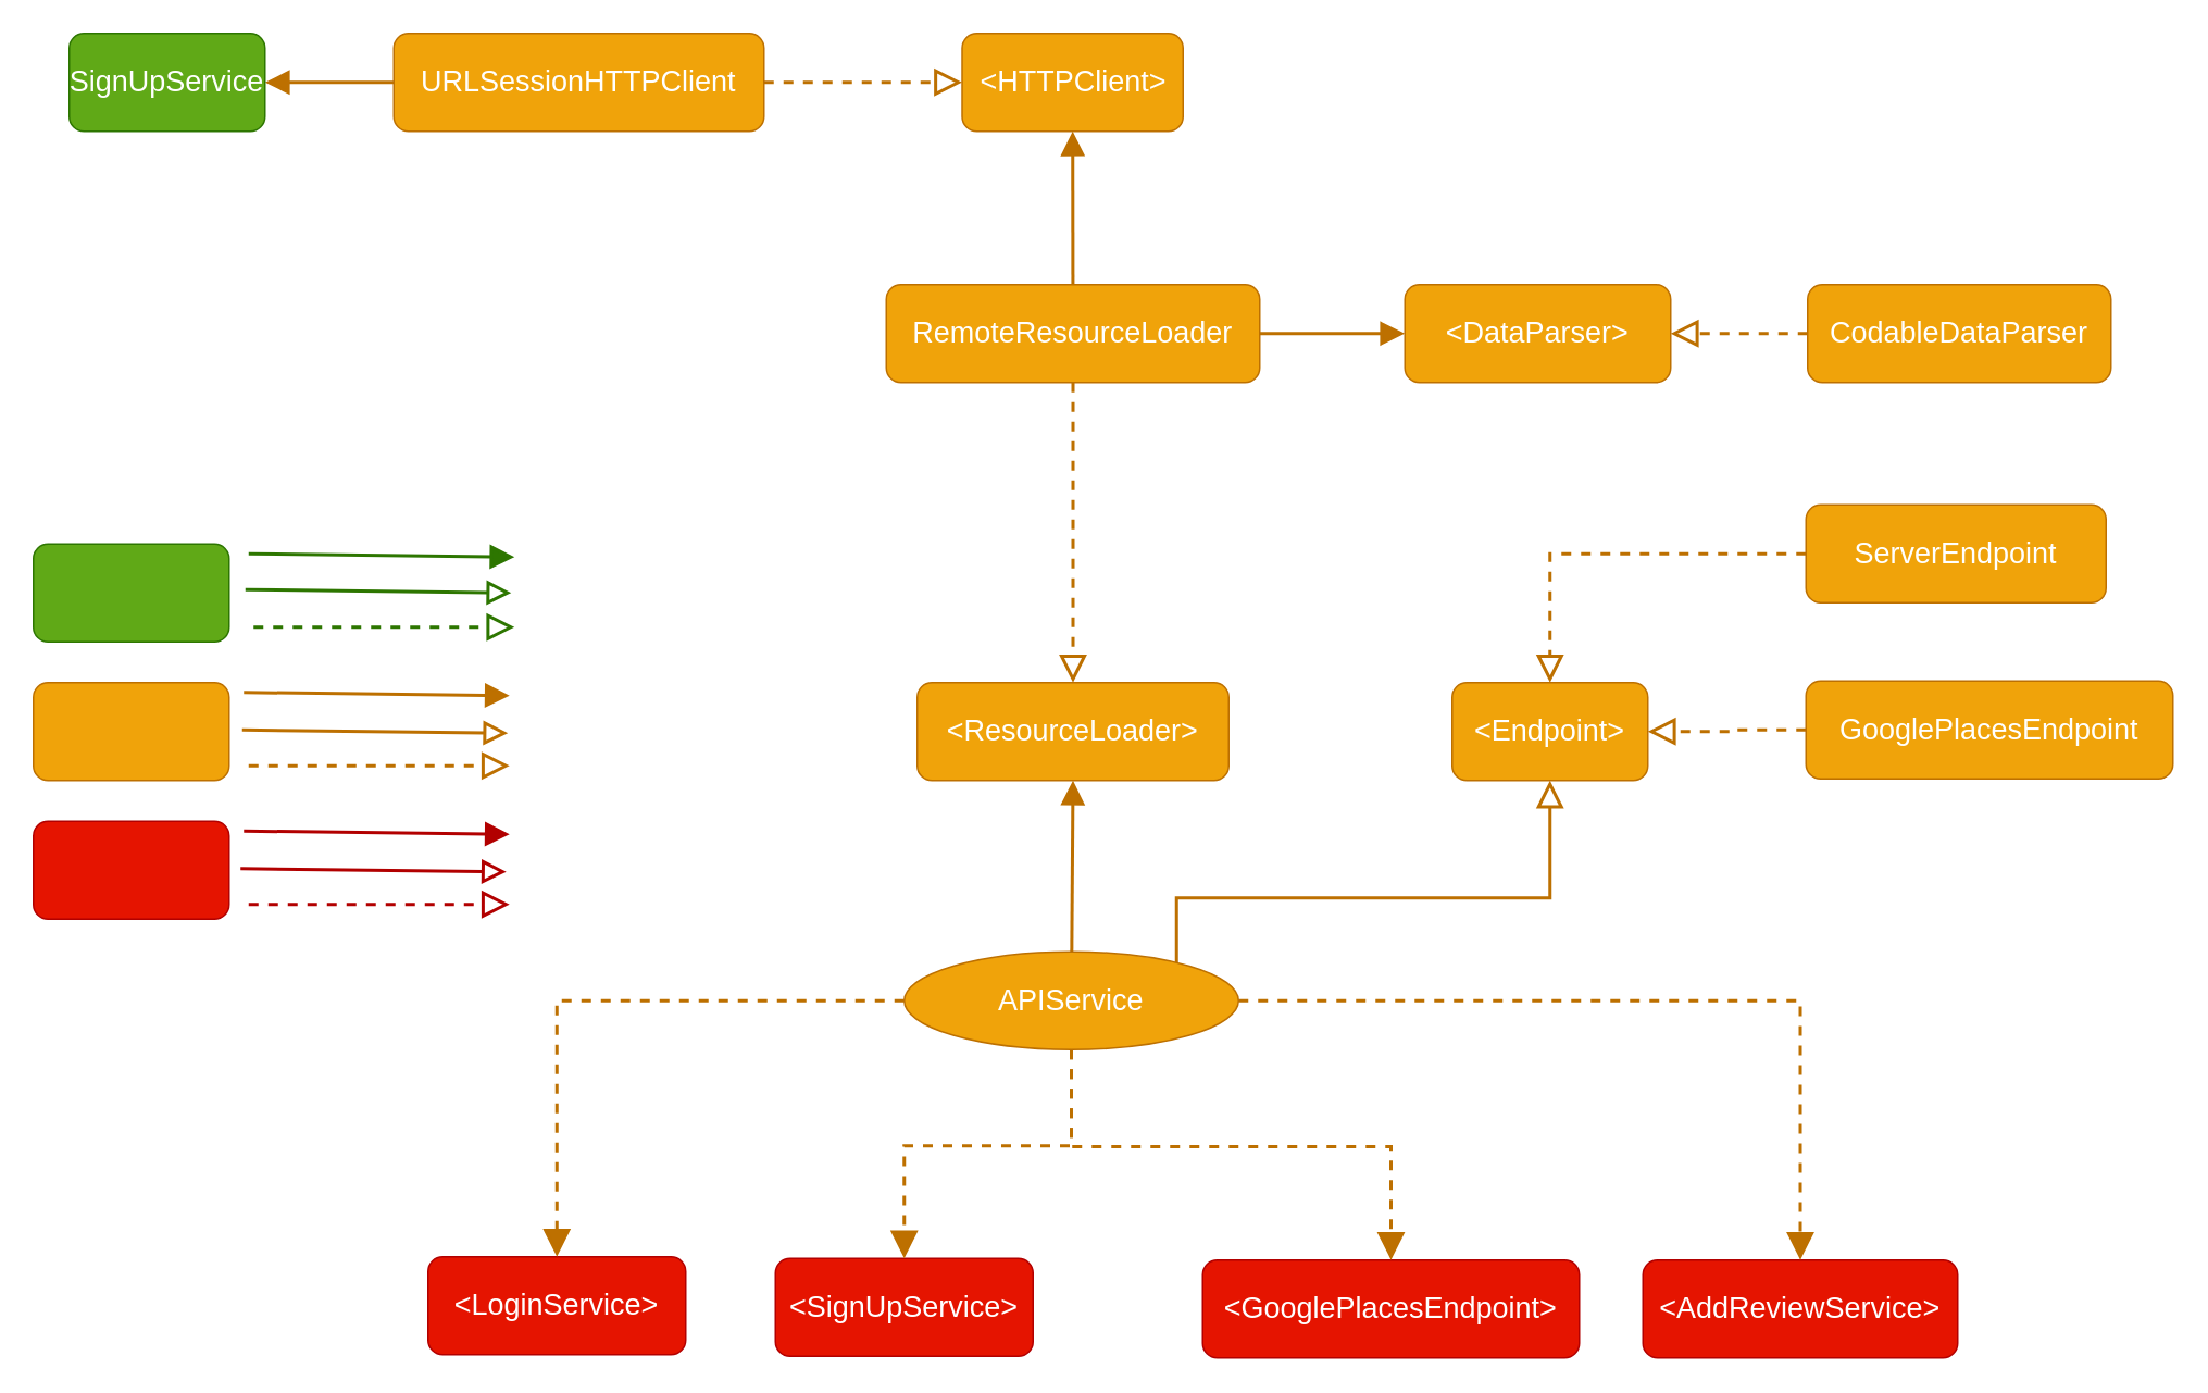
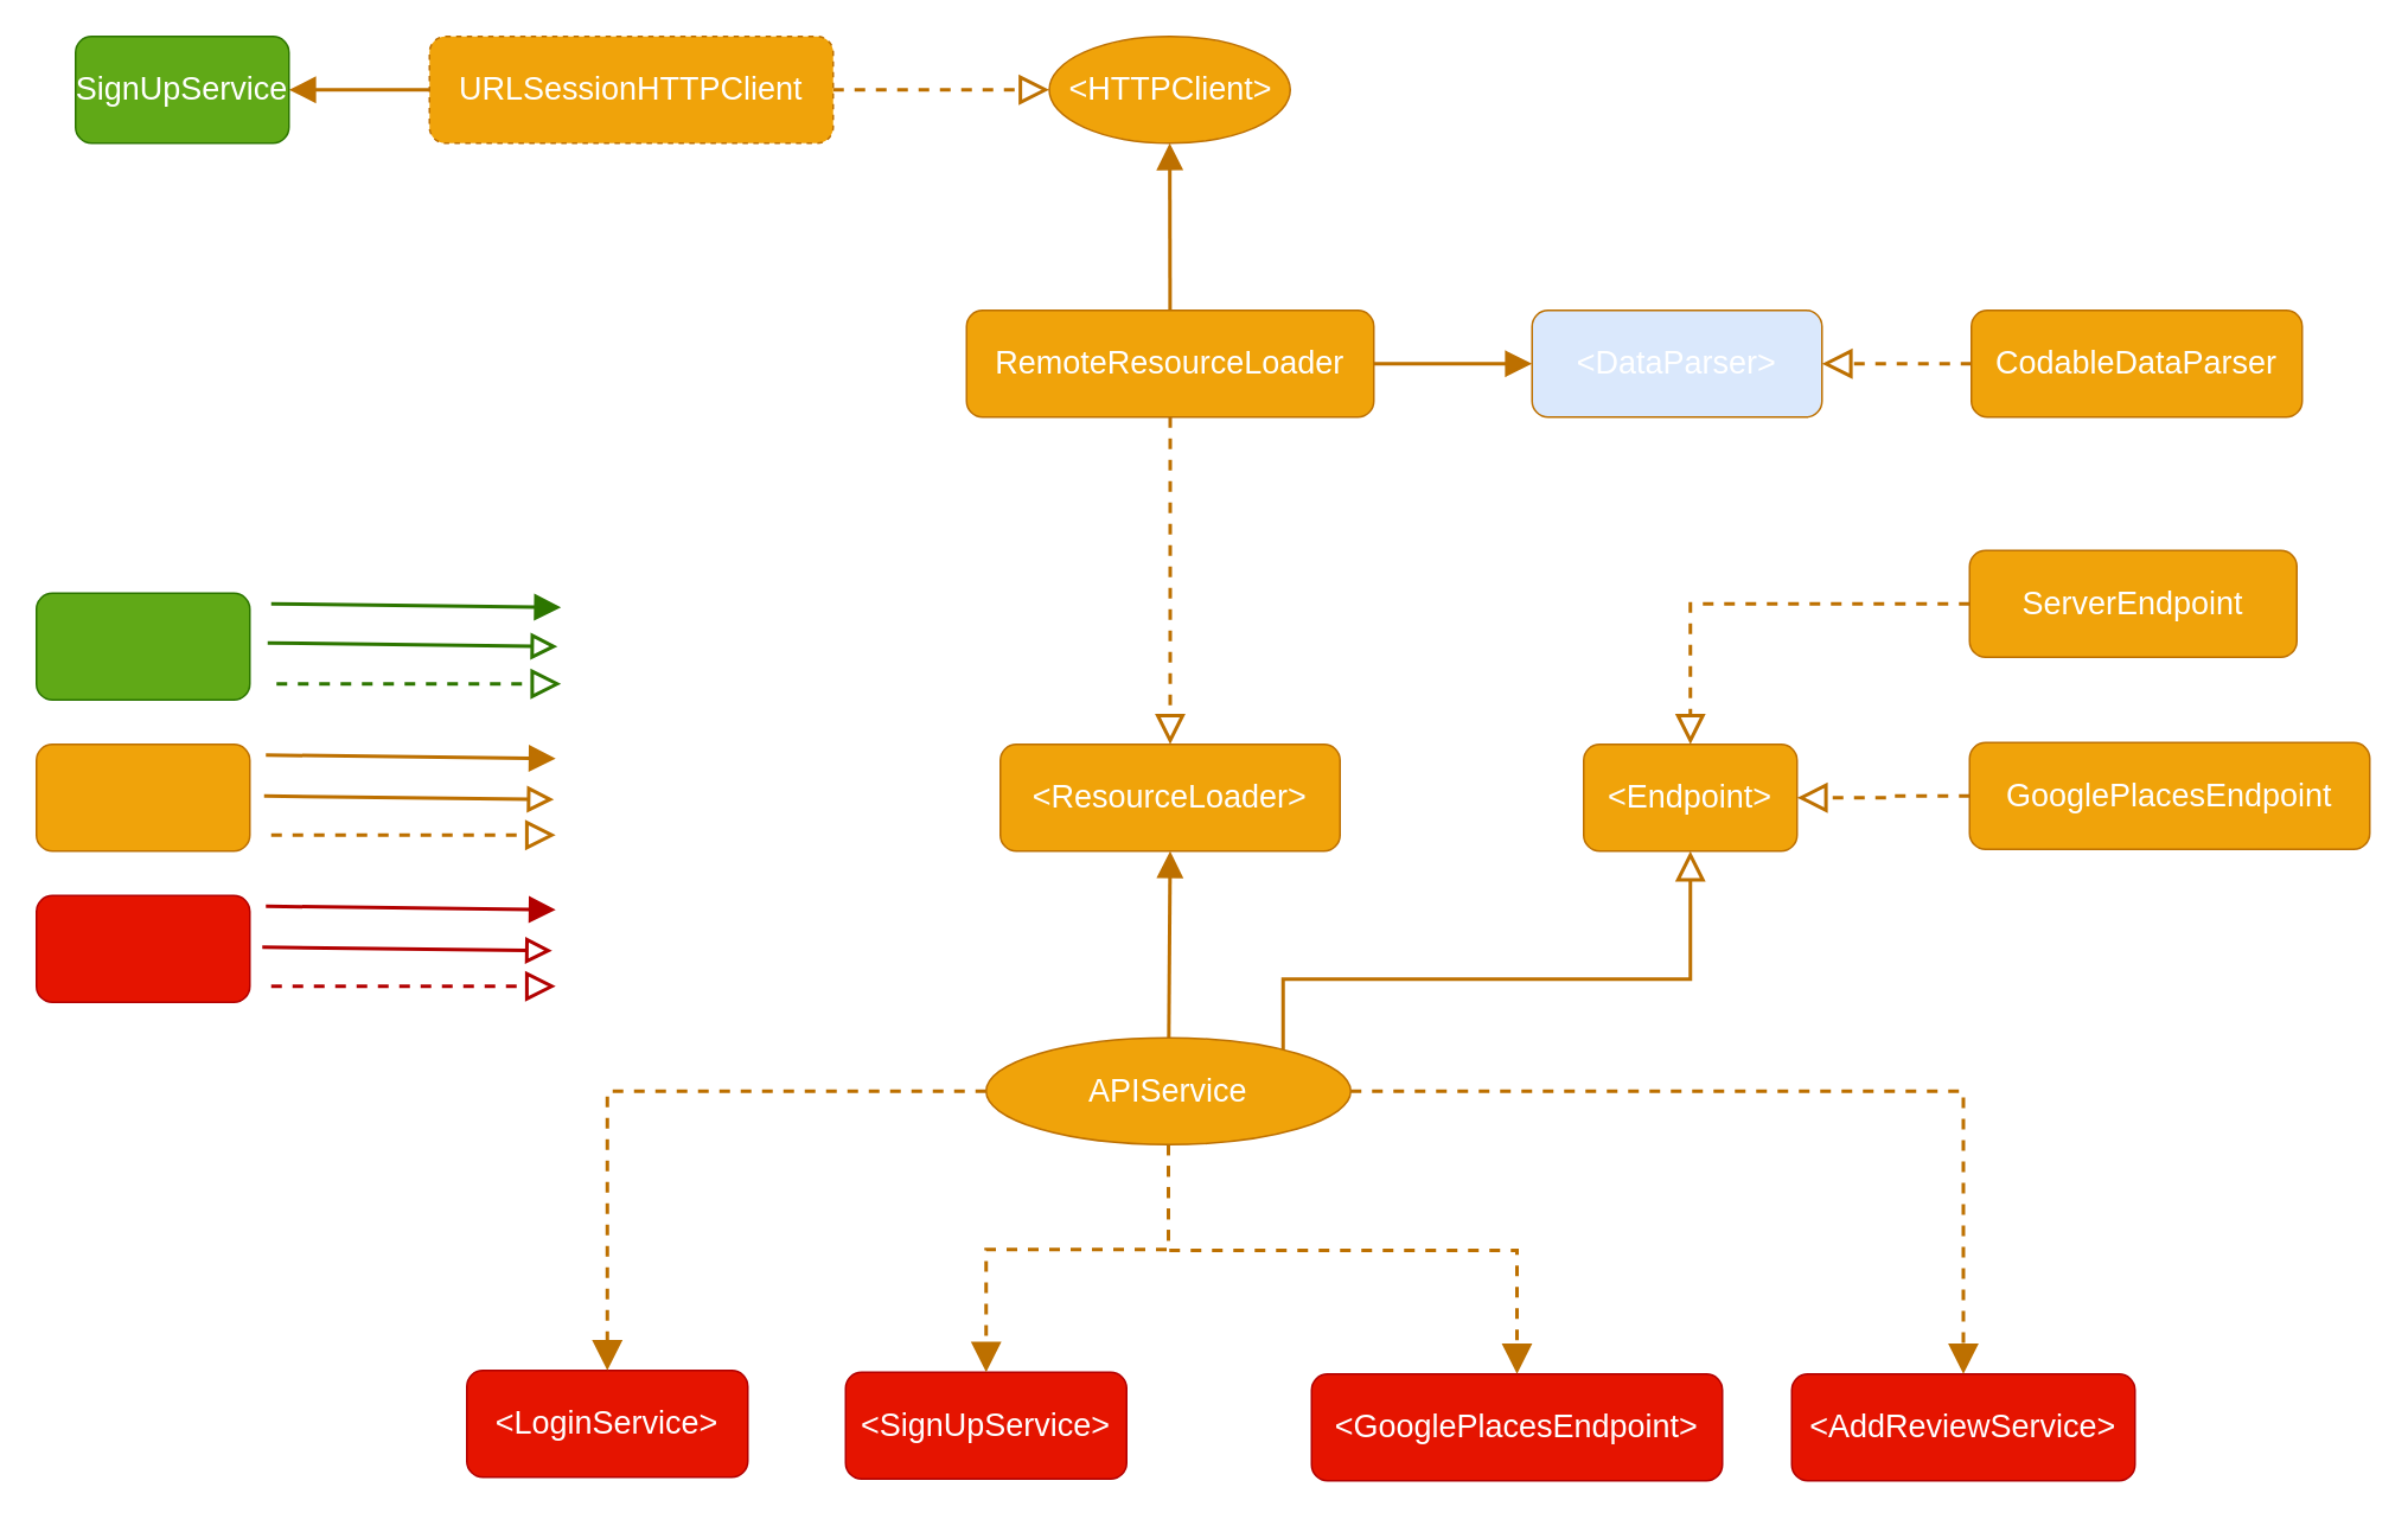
- <mxCell id="13" value="URLSessionHTTPClient" style="rounded=1;whiteSpace=wrap;html=1;fillColor=#f0a30a;fontColor=#FFFFFF;strokeColor=#BD7000;fontSize=18;align=center;" vertex="1" parent="1"><mxGeometry x="241" y="20" width="227" height="60" as="geometry" /></mxCell>
+ <mxCell id="13" value="URLSessionHTTPClient" style="rounded=1;whiteSpace=wrap;html=1;fillColor=#f0a30a;fontColor=#FFFFFF;strokeColor=#BD7000;fontSize=18;align=center;dashed=1;" vertex="1" parent="1"><mxGeometry x="241" y="20" width="227" height="60" as="geometry" /></mxCell>
- <mxCell id="10" value="&amp;lt;HTTPClient&amp;gt;" style="rounded=1;whiteSpace=wrap;html=1;fillColor=#f0a30a;fontColor=#FFFFFF;strokeColor=#BD7000;fontSize=18;align=center;" vertex="1" parent="1"><mxGeometry x="589.5" y="20" width="135.5" height="60" as="geometry" /></mxCell>
+ <mxCell id="10" value="&amp;lt;HTTPClient&amp;gt;" style="ellipse;whiteSpace=wrap;html=1;fillColor=#f0a30a;fontColor=#FFFFFF;strokeColor=#BD7000;fontSize=18;align=center;" vertex="1" parent="1"><mxGeometry x="589.5" y="20" width="135.5" height="60" as="geometry" /></mxCell>
- <mxCell id="15" value="&amp;lt;DataParser&amp;gt;" style="rounded=1;whiteSpace=wrap;html=1;fillColor=#f0a30a;fontColor=#FFFFFF;strokeColor=#BD7000;fontSize=18;align=center;" vertex="1" parent="1"><mxGeometry x="861" y="174" width="163" height="60" as="geometry" /></mxCell>
+ <mxCell id="15" value="&amp;lt;DataParser&amp;gt;" style="rounded=1;whiteSpace=wrap;html=1;fillColor=#dae8fc;fontColor=#FFFFFF;strokeColor=#BD7000;fontSize=18;align=center;" vertex="1" parent="1"><mxGeometry x="861" y="174" width="163" height="60" as="geometry" /></mxCell>
